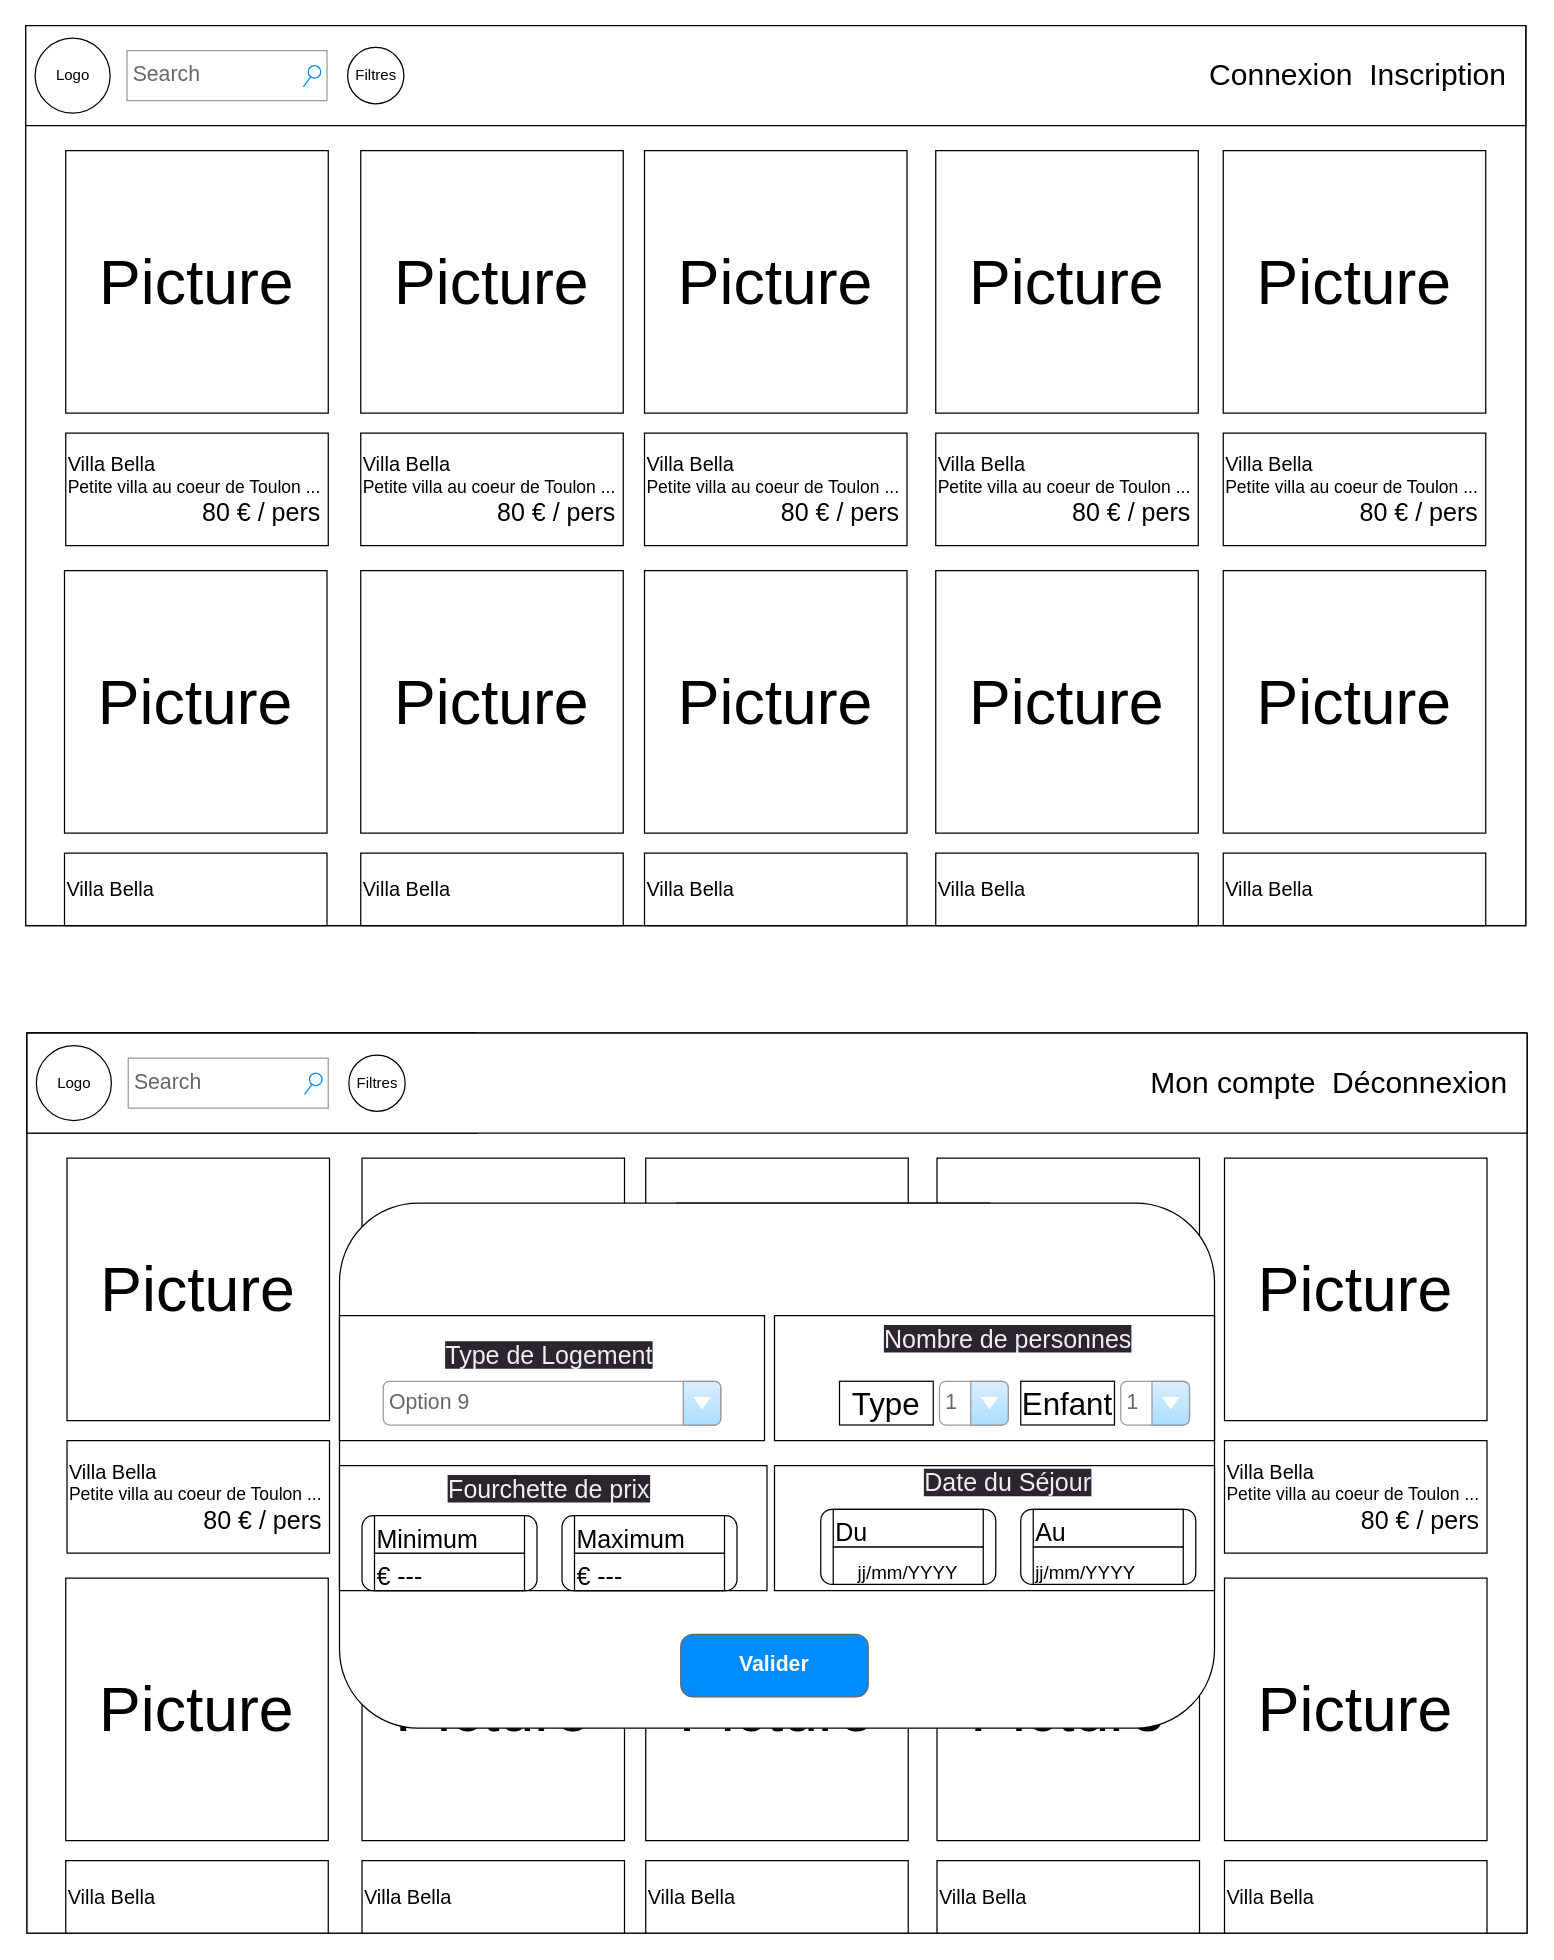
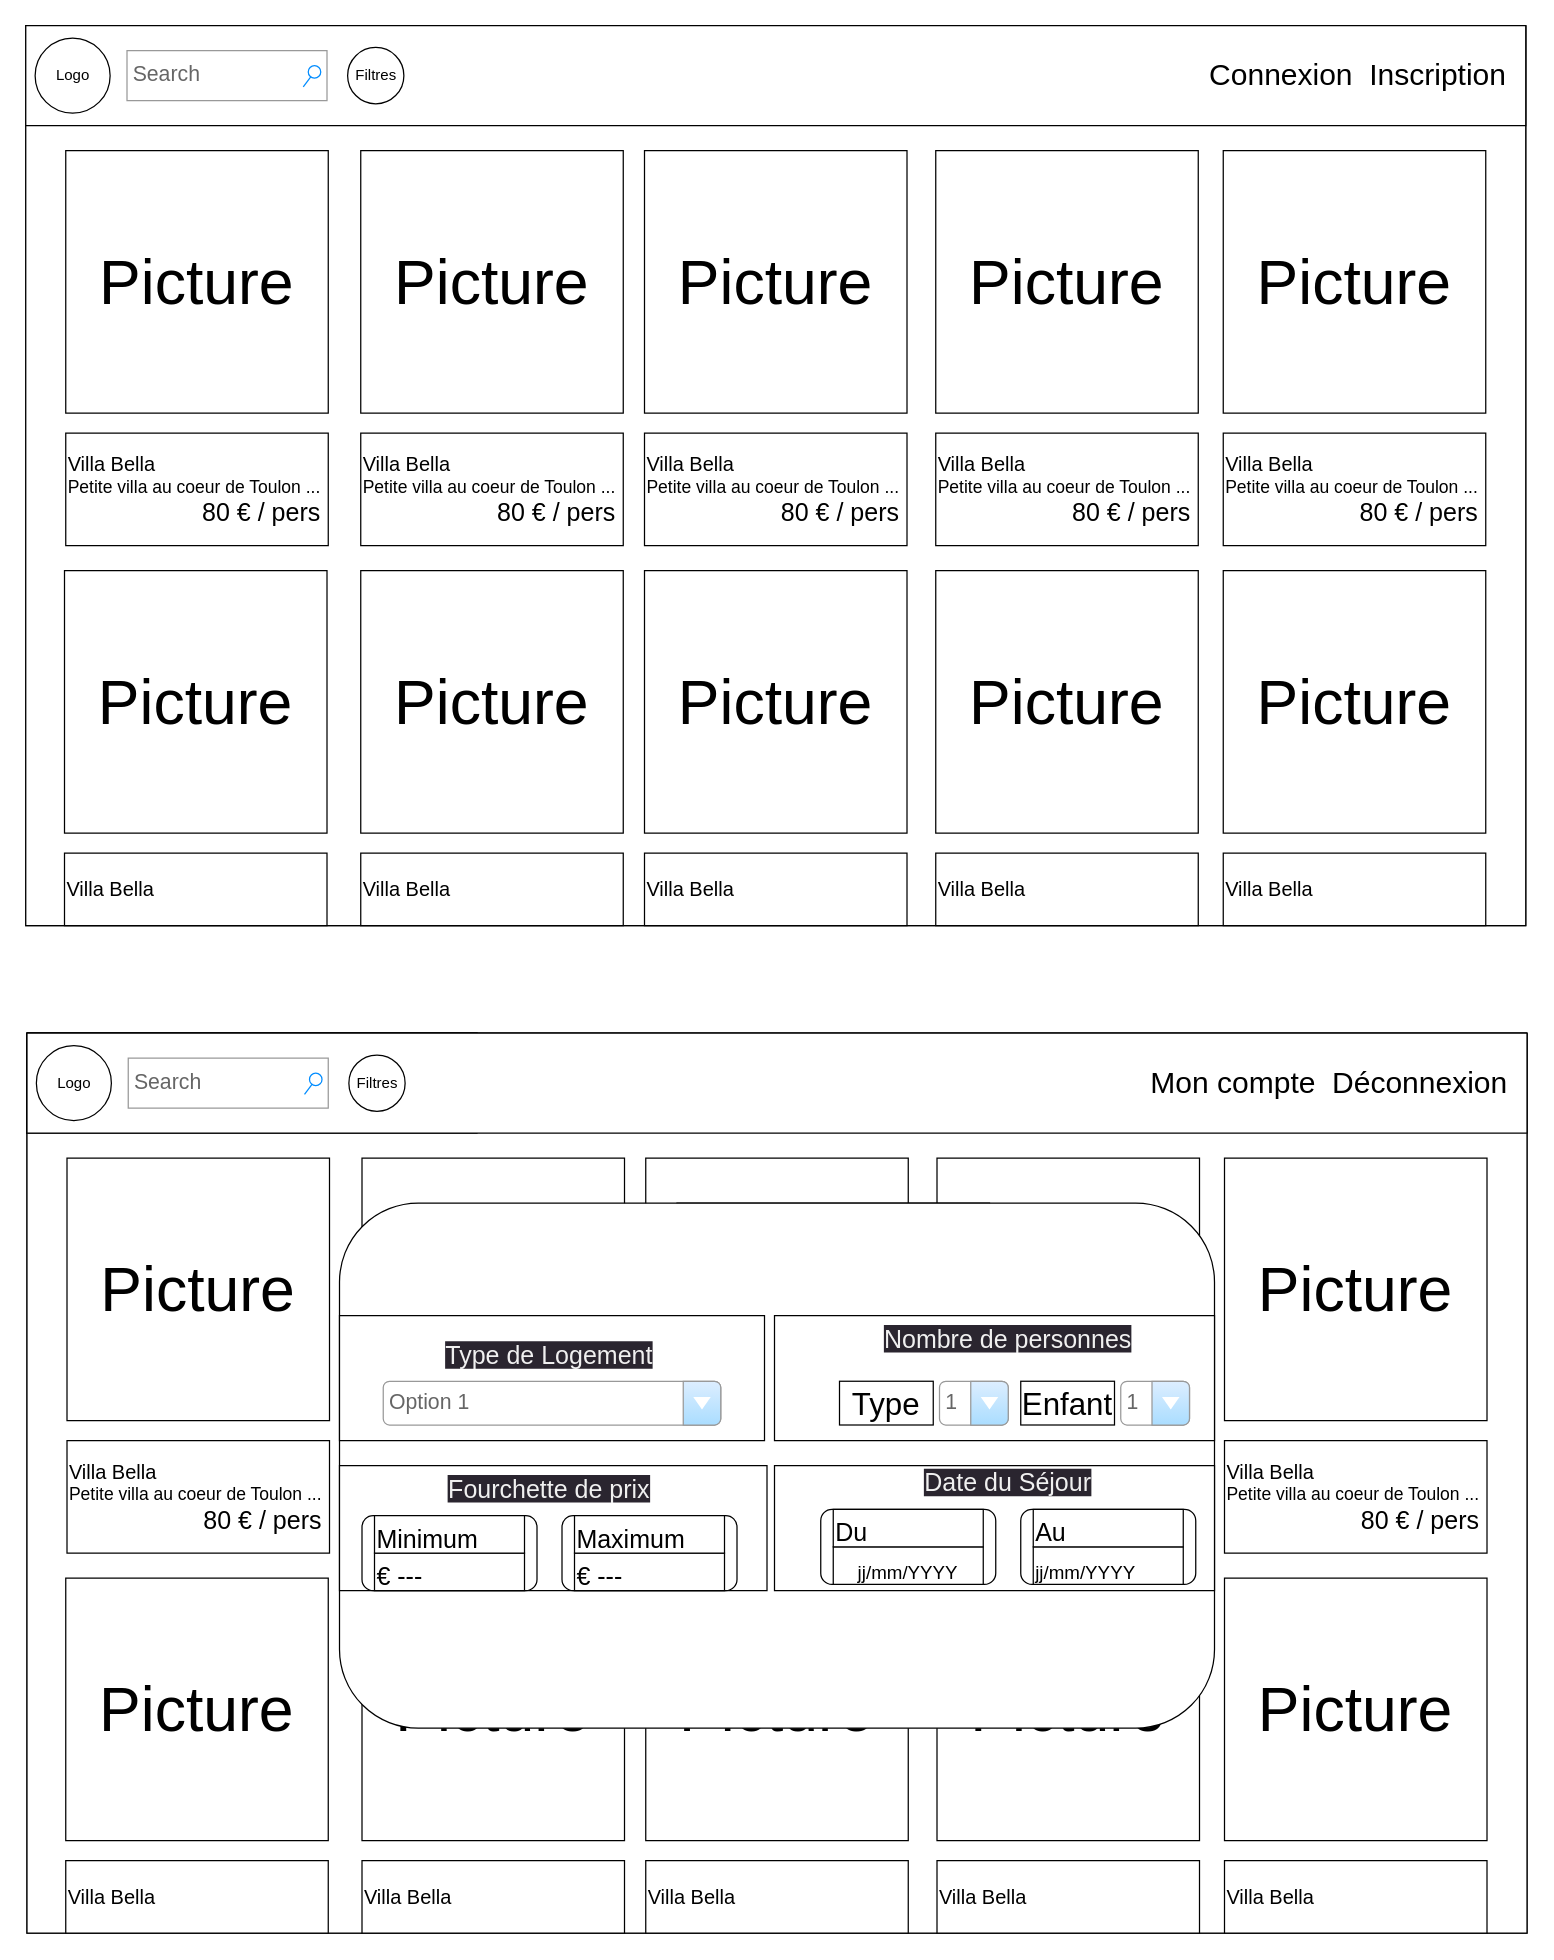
- <mxCell id="70" value="Option 9" style="strokeWidth=1;shadow=0;dashed=0;align=center;html=1;shape=mxgraph.mockup.forms.comboBox;strokeColor=#999999;fillColor=#ddeeff;align=left;fillColor2=#aaddff;mainText=;fontColor=#666666;fontSize=17;spacingLeft=3;" vertex="1" parent="29"><mxGeometry x="285" y="278.5" width="270" height="35" as="geometry" /></mxCell>
+ <mxCell id="70" value="Option 1" style="strokeWidth=1;shadow=0;dashed=0;align=center;html=1;shape=mxgraph.mockup.forms.comboBox;strokeColor=#999999;fillColor=#ddeeff;align=left;fillColor2=#aaddff;mainText=;fontColor=#666666;fontSize=17;spacingLeft=3;" vertex="1" parent="29"><mxGeometry x="285" y="278.5" width="270" height="35" as="geometry" /></mxCell>
- <mxCell id="71" value="Valider" style="strokeWidth=1;shadow=0;dashed=0;align=center;html=1;shape=mxgraph.mockup.buttons.button;strokeColor=#666666;fontColor=#ffffff;mainText=;buttonStyle=round;fontSize=17;fontStyle=1;fillColor=#008cff;whiteSpace=wrap;" vertex="1" parent="29"><mxGeometry x="523" y="481" width="150" height="50" as="geometry" /></mxCell>
